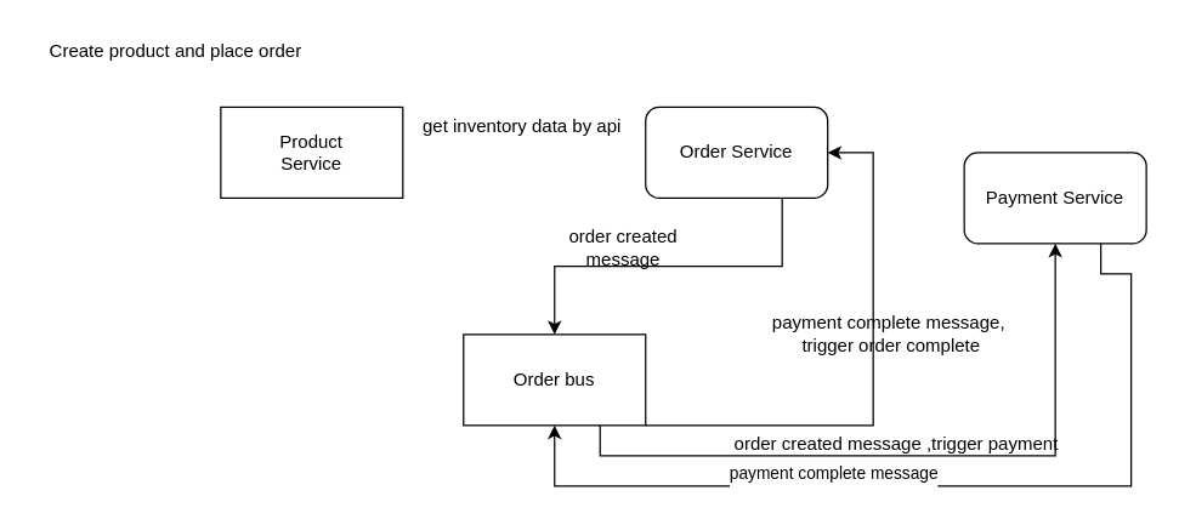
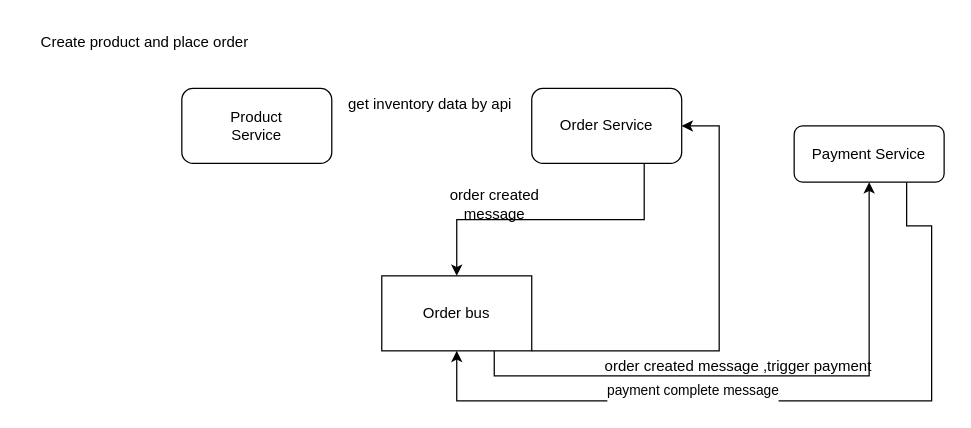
- <mxCell id="2" value="Product&lt;div&gt;Service&lt;/div&gt;" style="whiteSpace=wrap;html=1;rounded=0;" vertex="1" parent="1"><mxGeometry x="145" y="70" width="120" height="60" as="geometry" /></mxCell>
+ <mxCell id="2" value="Product&lt;div&gt;Service&lt;/div&gt;" style="rounded=1;whiteSpace=wrap;html=1;" vertex="1" parent="1"><mxGeometry x="145" y="70" width="120" height="60" as="geometry" /></mxCell>
- <mxCell id="7" value="Payment Service" style="rounded=1;whiteSpace=wrap;html=1;" vertex="1" parent="1"><mxGeometry x="635" y="100" width="120" height="60" as="geometry" /></mxCell>
+ <mxCell id="7" value="Payment Service" style="rounded=1;whiteSpace=wrap;html=1;" vertex="1" parent="1"><mxGeometry x="635" y="100" width="120" height="45" as="geometry" /></mxCell>
- <mxCell id="11" value="order created&lt;div&gt;message&lt;/div&gt;" style="text;html=1;align=center;verticalAlign=middle;resizable=0;points=[];autosize=1;strokeColor=none;fillColor=none;" vertex="1" parent="1"><mxGeometry x="365" y="143" width="90" height="40" as="geometry" /></mxCell>
+ <mxCell id="11" value="order created&lt;div&gt;message&lt;/div&gt;" style="text;html=1;align=center;verticalAlign=middle;resizable=0;points=[];autosize=1;strokeColor=none;fillColor=none;" vertex="1" parent="1"><mxGeometry x="350" y="143" width="90" height="40" as="geometry" /></mxCell>
- <mxCell id="14" value="payment complete message,&lt;div&gt;&amp;nbsp;trigger order complete&lt;/div&gt;" style="text;html=1;align=center;verticalAlign=middle;resizable=0;points=[];autosize=1;strokeColor=none;fillColor=none;" vertex="1" parent="1"><mxGeometry x="495" y="200" width="180" height="40" as="geometry" /></mxCell>
